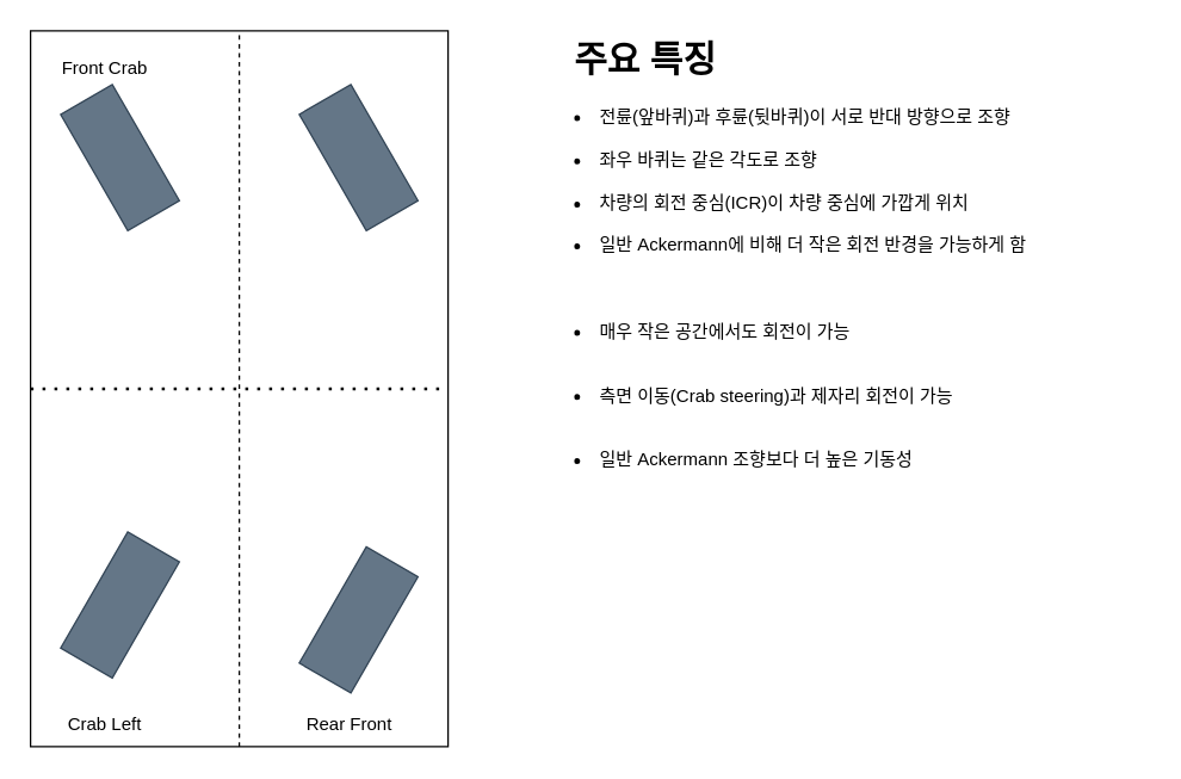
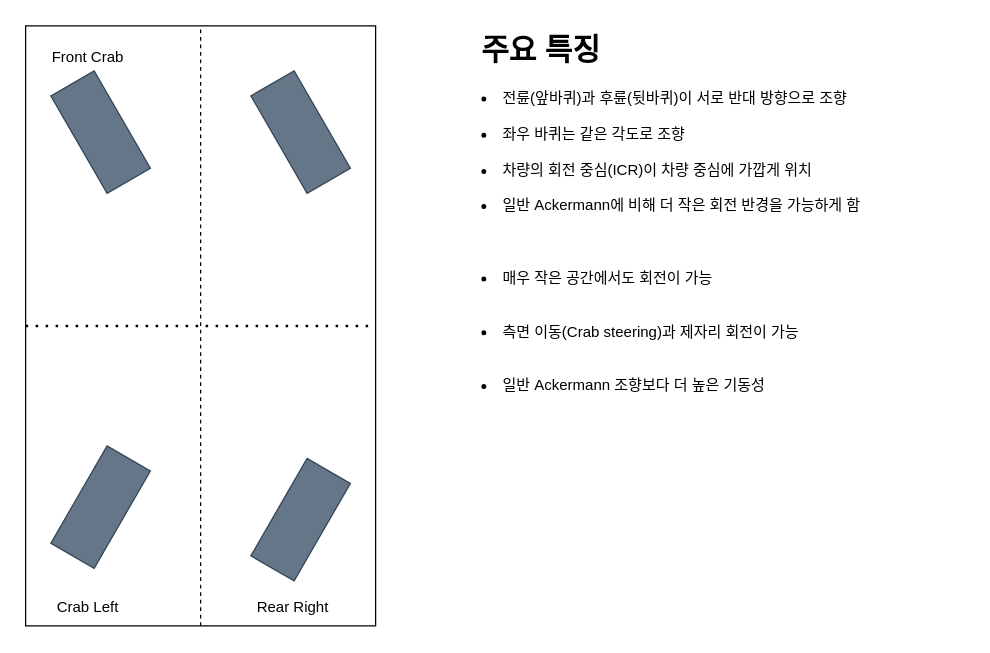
- <mxCell id="10" value="Rear Front" style="text;html=1;strokeColor=none;fillColor=none;align=center;verticalAlign=middle;whiteSpace=wrap;rounded=0;" parent="1" vertex="1"><mxGeometry x="194" y="470" width="80" height="30" as="geometry" /></mxCell>
+ <mxCell id="10" value="Rear Right" style="text;html=1;strokeColor=none;fillColor=none;align=center;verticalAlign=middle;whiteSpace=wrap;rounded=0;" parent="1" vertex="1"><mxGeometry x="194" y="470" width="80" height="30" as="geometry" /></mxCell>
